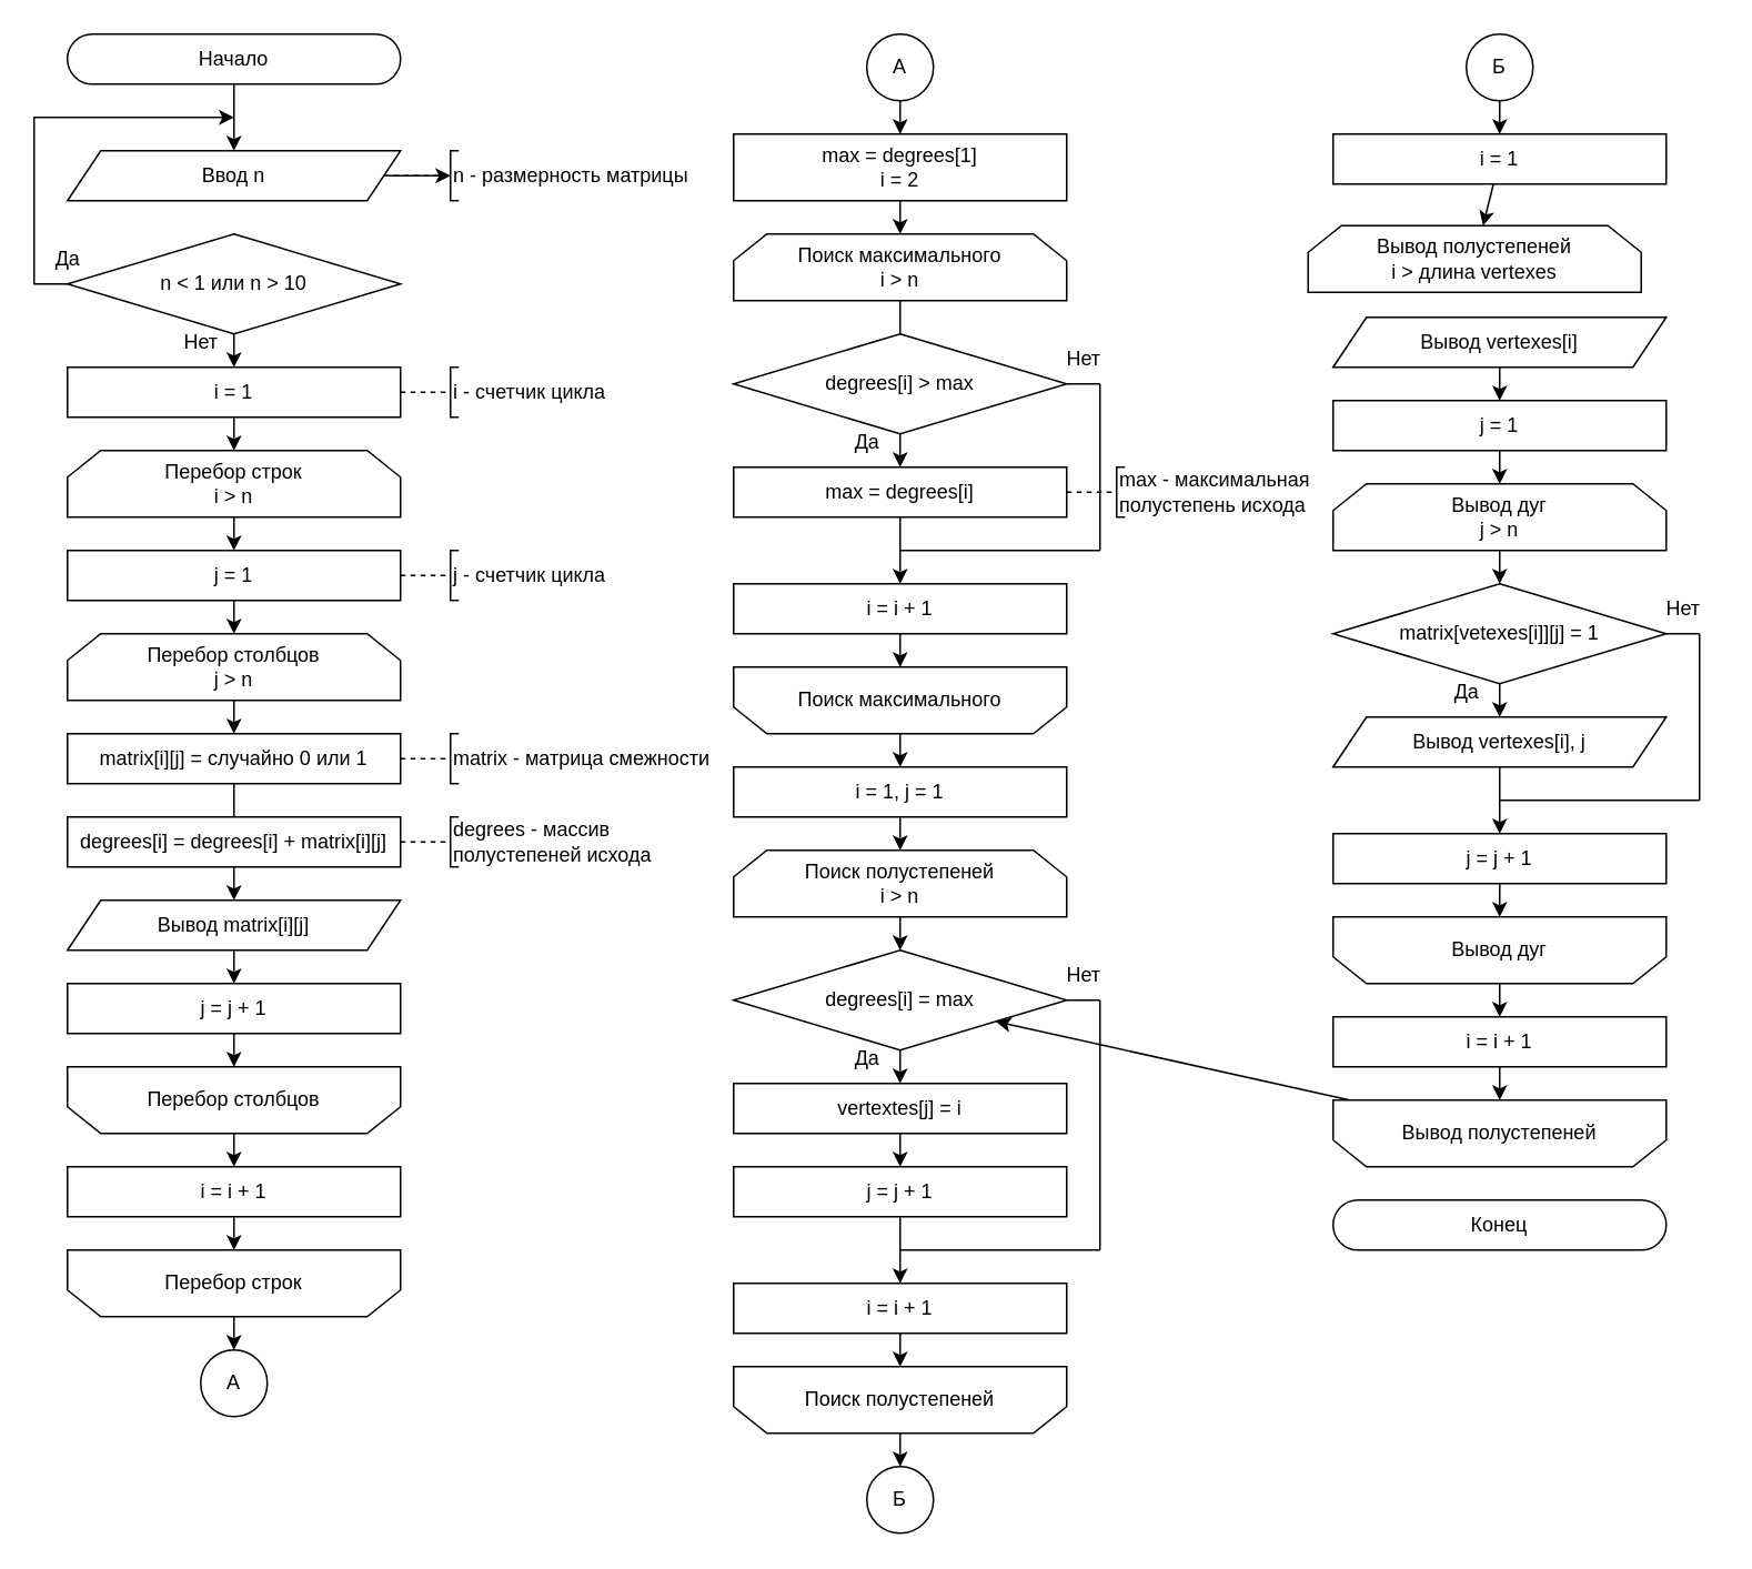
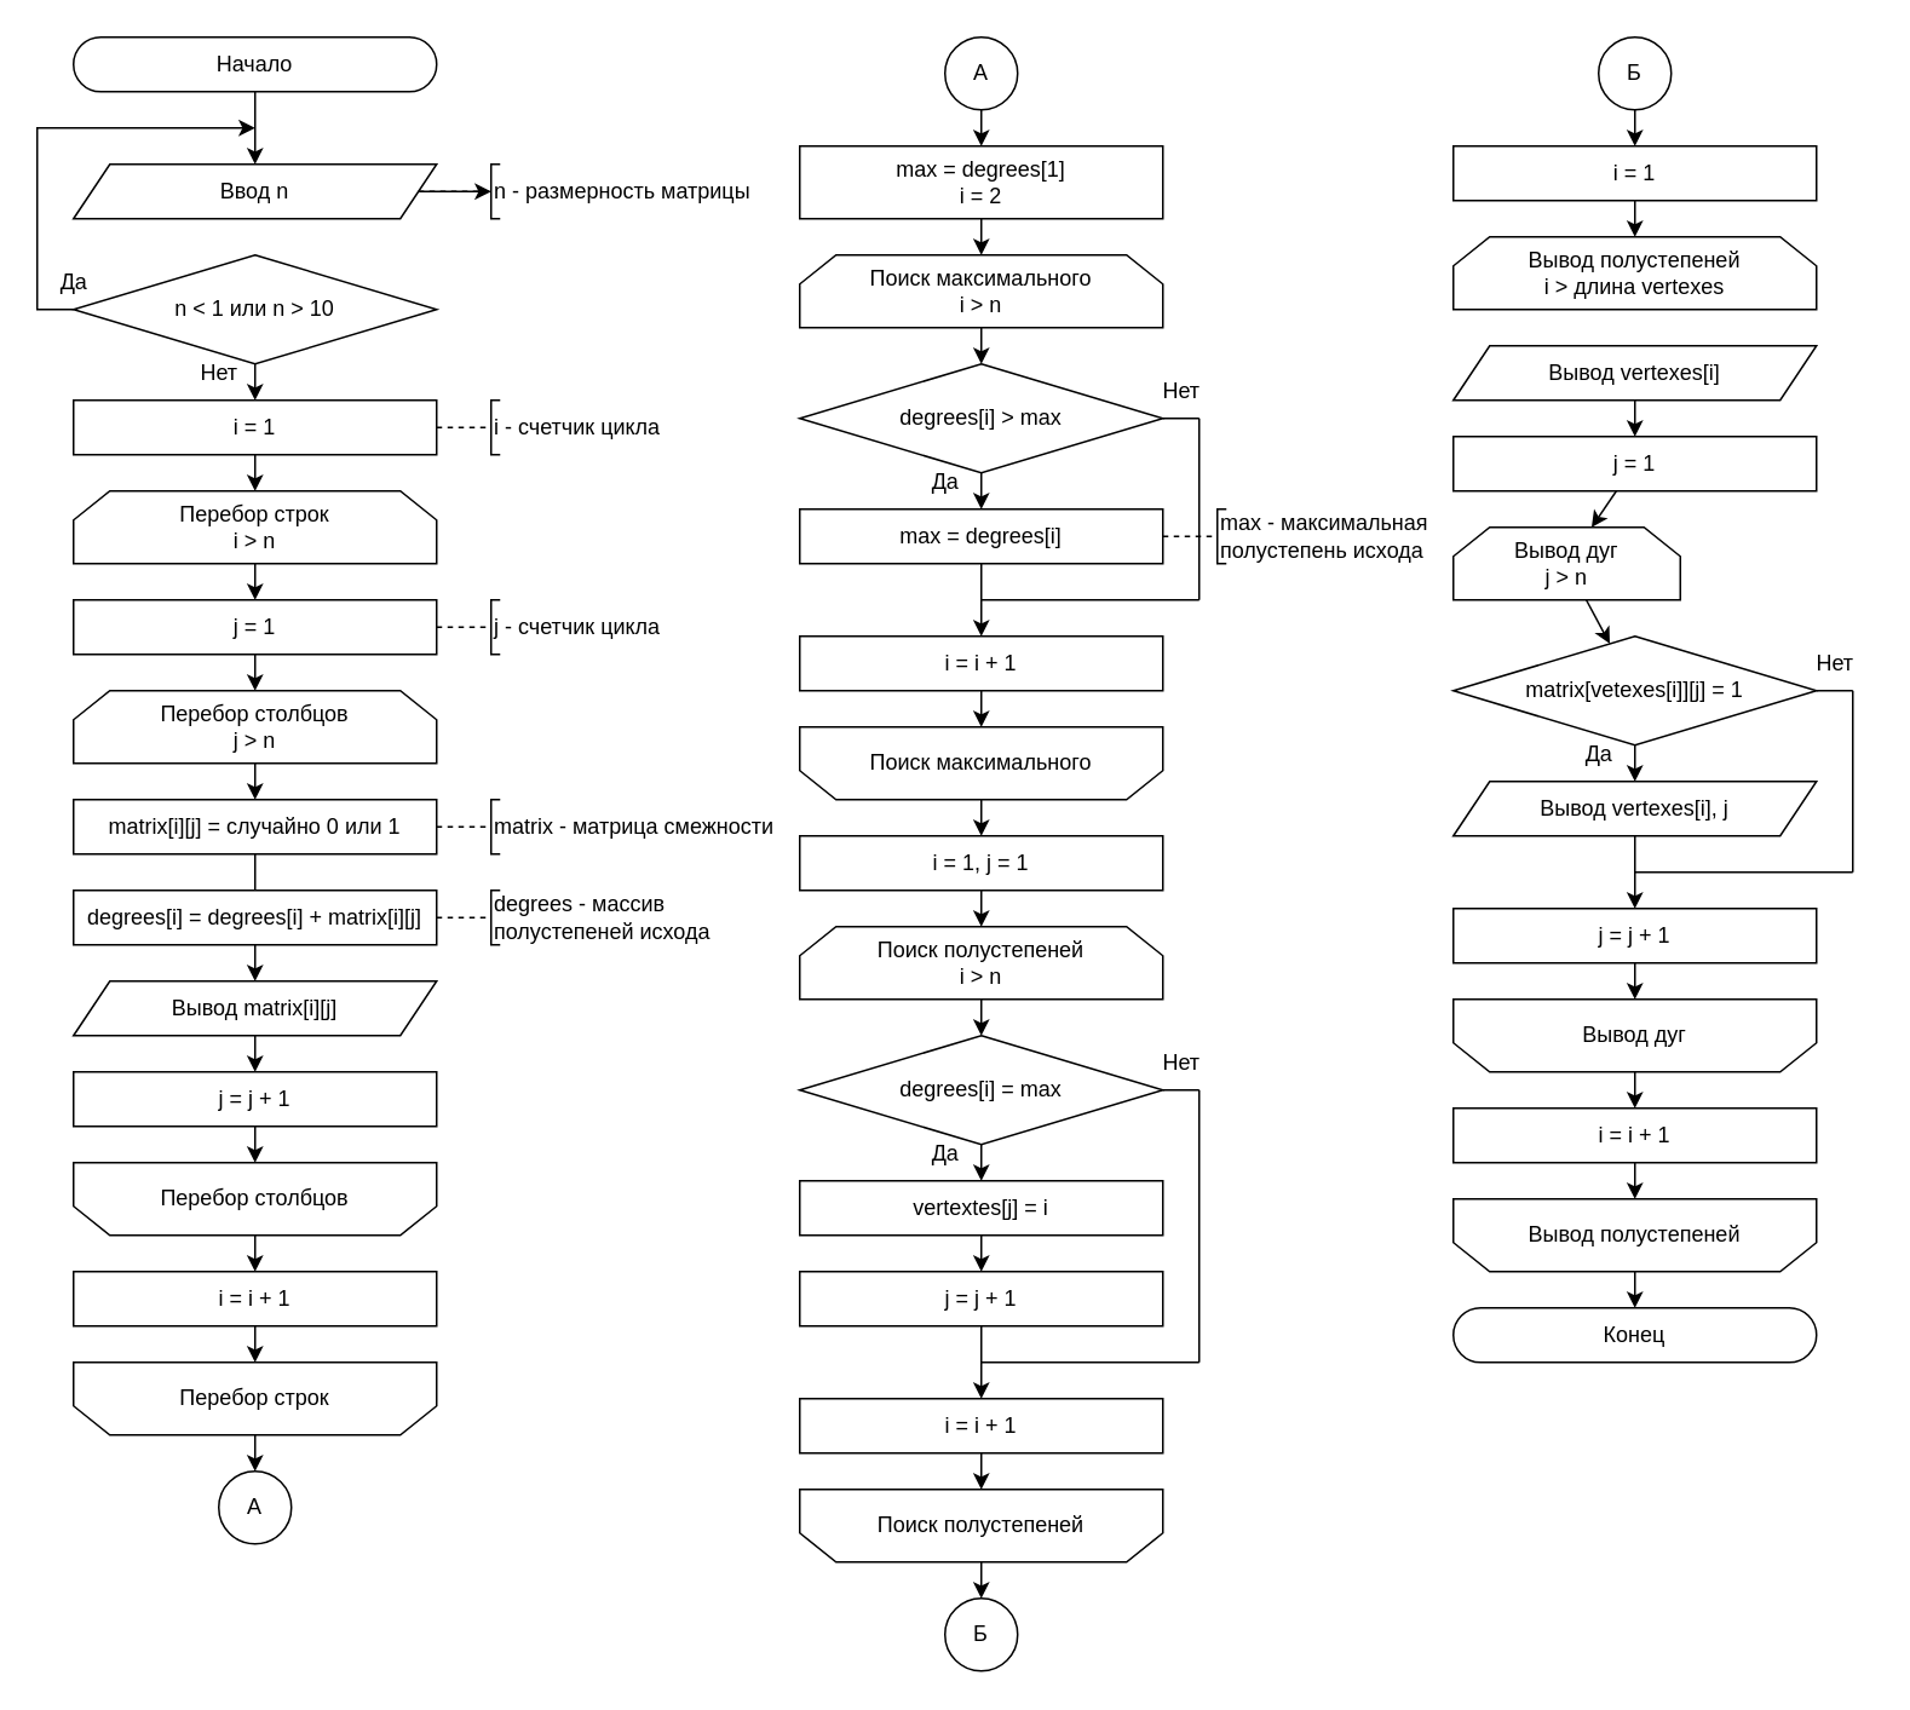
- <mxCell id="83" value="Вывод полустепеней&lt;br&gt;&lt;div&gt;&lt;font style=&quot;color: rgb(0, 0, 0);&quot;&gt;i &amp;gt; длина vertexes&lt;/font&gt;&lt;/div&gt;" style="shape=loopLimit;whiteSpace=wrap;html=1;" parent="1" vertex="1"><mxGeometry x="785" y="135" width="200" height="40" as="geometry" /></mxCell>
+ <mxCell id="83" value="Вывод полустепеней&lt;br&gt;&lt;div&gt;&lt;font style=&quot;color: rgb(0, 0, 0);&quot;&gt;i &amp;gt; длина vertexes&lt;/font&gt;&lt;/div&gt;" style="shape=loopLimit;whiteSpace=wrap;html=1;" parent="1" vertex="1"><mxGeometry x="800" y="130" width="200" height="40" as="geometry" /></mxCell>
- <mxCell id="45" style="edgeStyle=none;html=1;endArrow=none;" parent="1" source="46" target="48" edge="1"><mxGeometry relative="1" as="geometry" /></mxCell>
+ <mxCell id="45" style="edgeStyle=none;html=1;" parent="1" source="46" target="48" edge="1"><mxGeometry relative="1" as="geometry" /></mxCell>
- <mxCell id="89" value="Вывод дуг&lt;br&gt;&lt;div&gt;&lt;font style=&quot;color: rgb(0, 0, 0);&quot;&gt;j &amp;gt; n&lt;/font&gt;&lt;/div&gt;" style="shape=loopLimit;whiteSpace=wrap;html=1;" parent="1" vertex="1"><mxGeometry x="800" y="290" width="200" height="40" as="geometry" /></mxCell>
+ <mxCell id="89" value="Вывод дуг&lt;br&gt;&lt;div&gt;&lt;font style=&quot;color: rgb(0, 0, 0);&quot;&gt;j &amp;gt; n&lt;/font&gt;&lt;/div&gt;" style="shape=loopLimit;whiteSpace=wrap;html=1;" parent="1" vertex="1"><mxGeometry x="800" y="290" width="125" height="40" as="geometry" /></mxCell>
- <mxCell id="105" style="edgeStyle=none;html=1;" parent="1" source="106" target="65" edge="1"><mxGeometry relative="1" as="geometry" /></mxCell>
+ <mxCell id="105" style="edgeStyle=none;html=1;" parent="1" source="106" target="107" edge="1"><mxGeometry relative="1" as="geometry" /></mxCell>
